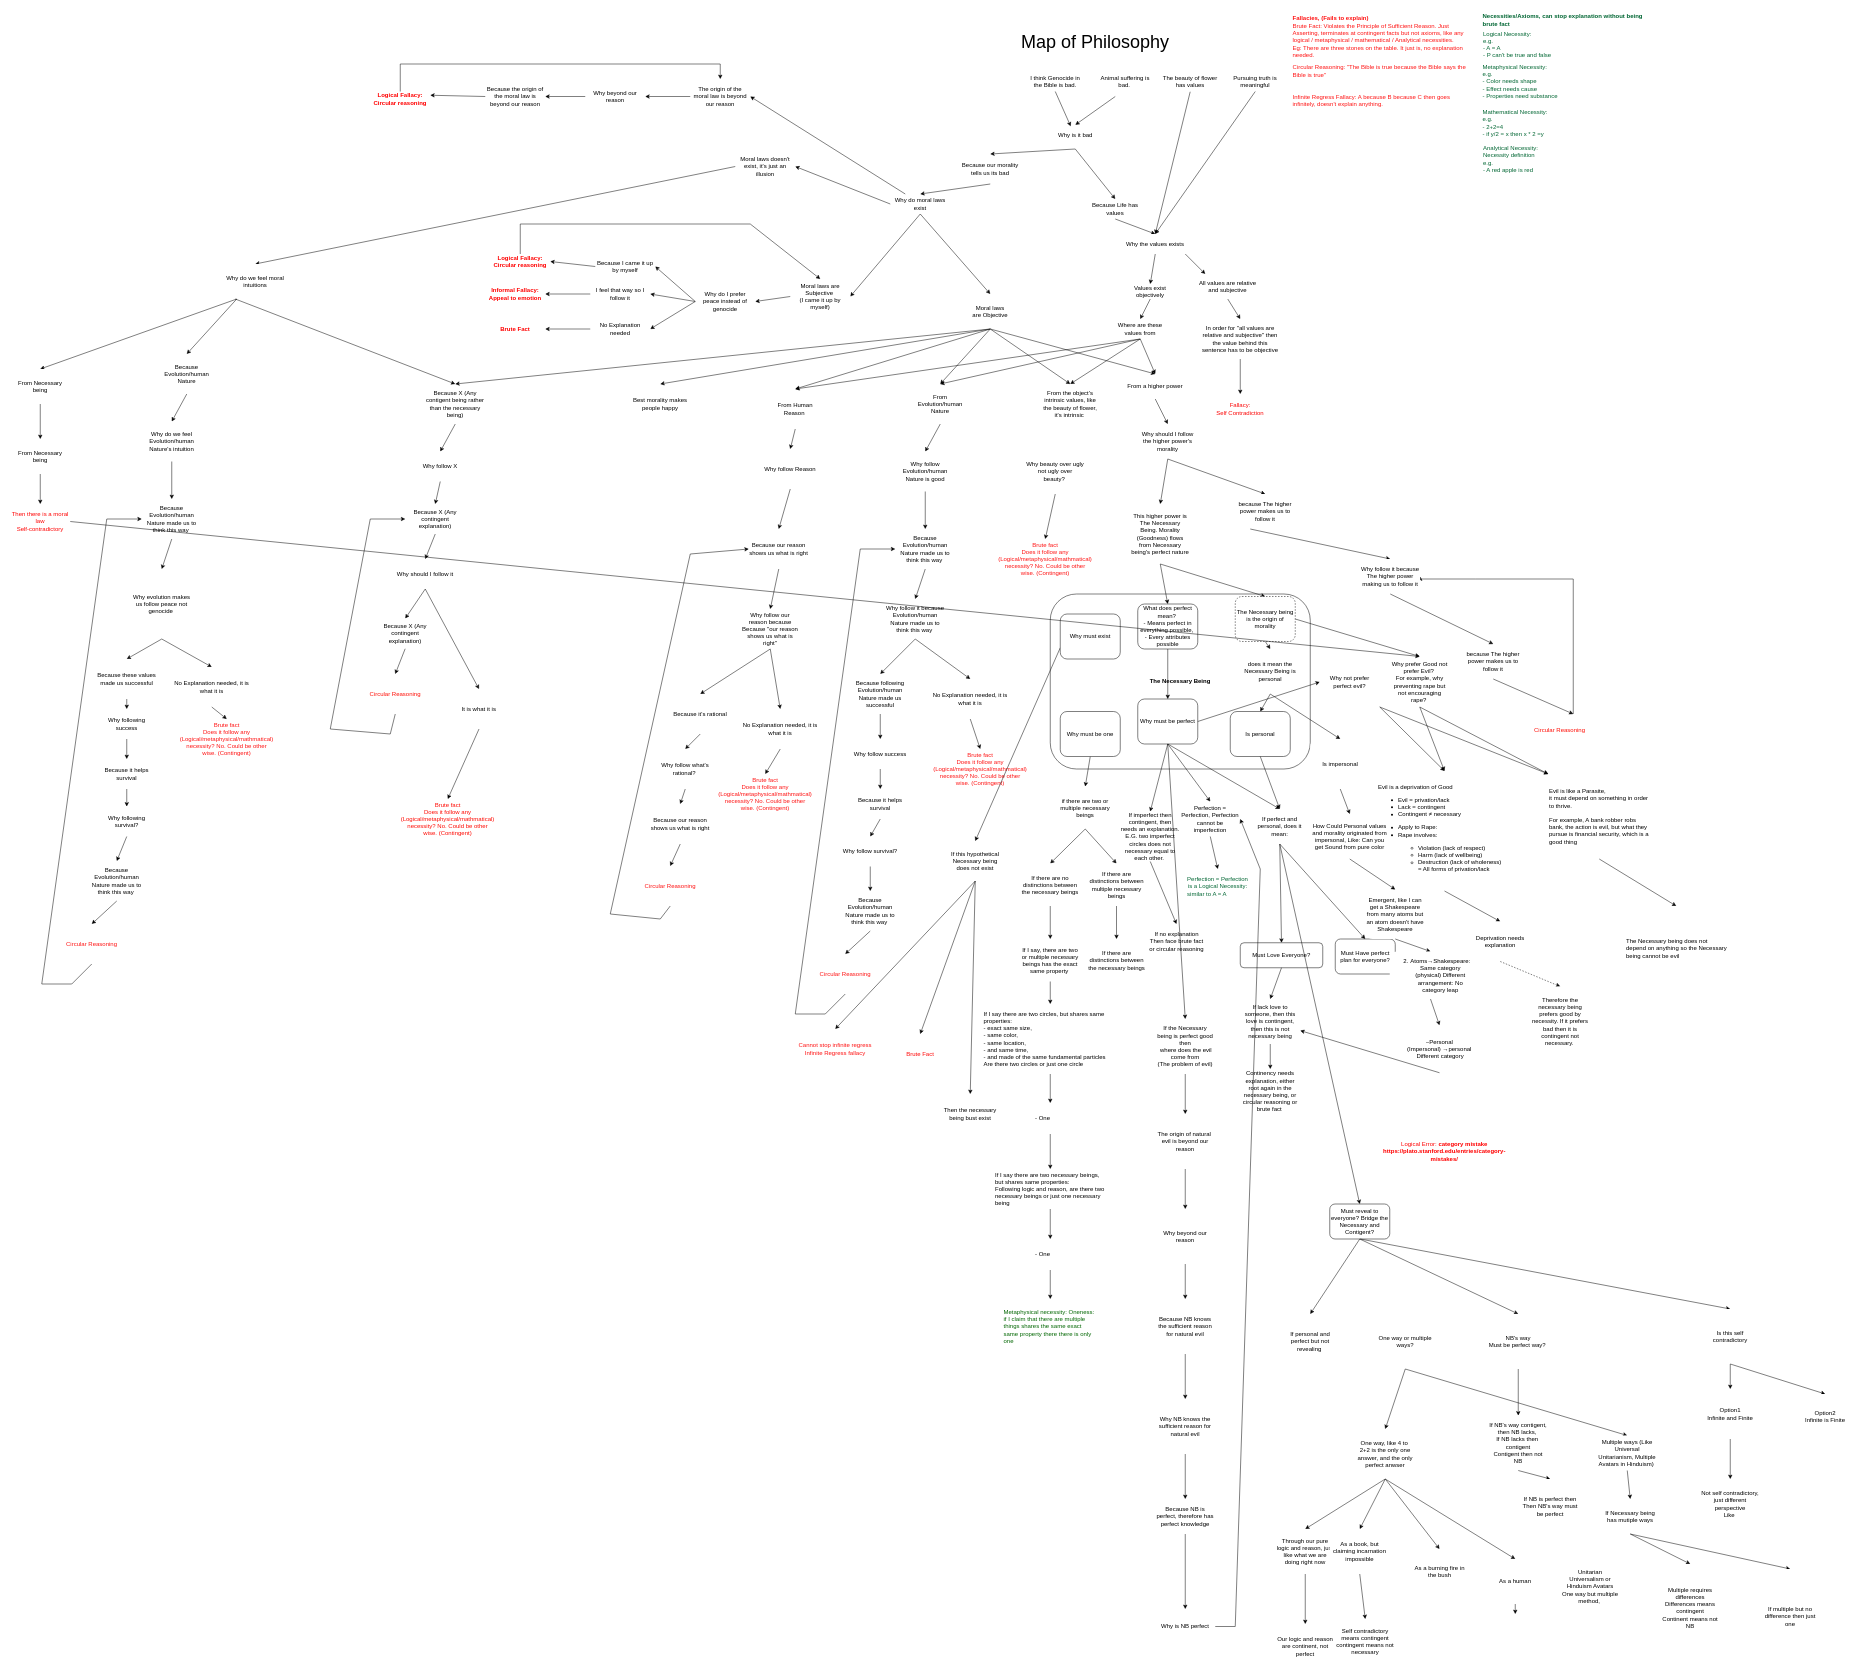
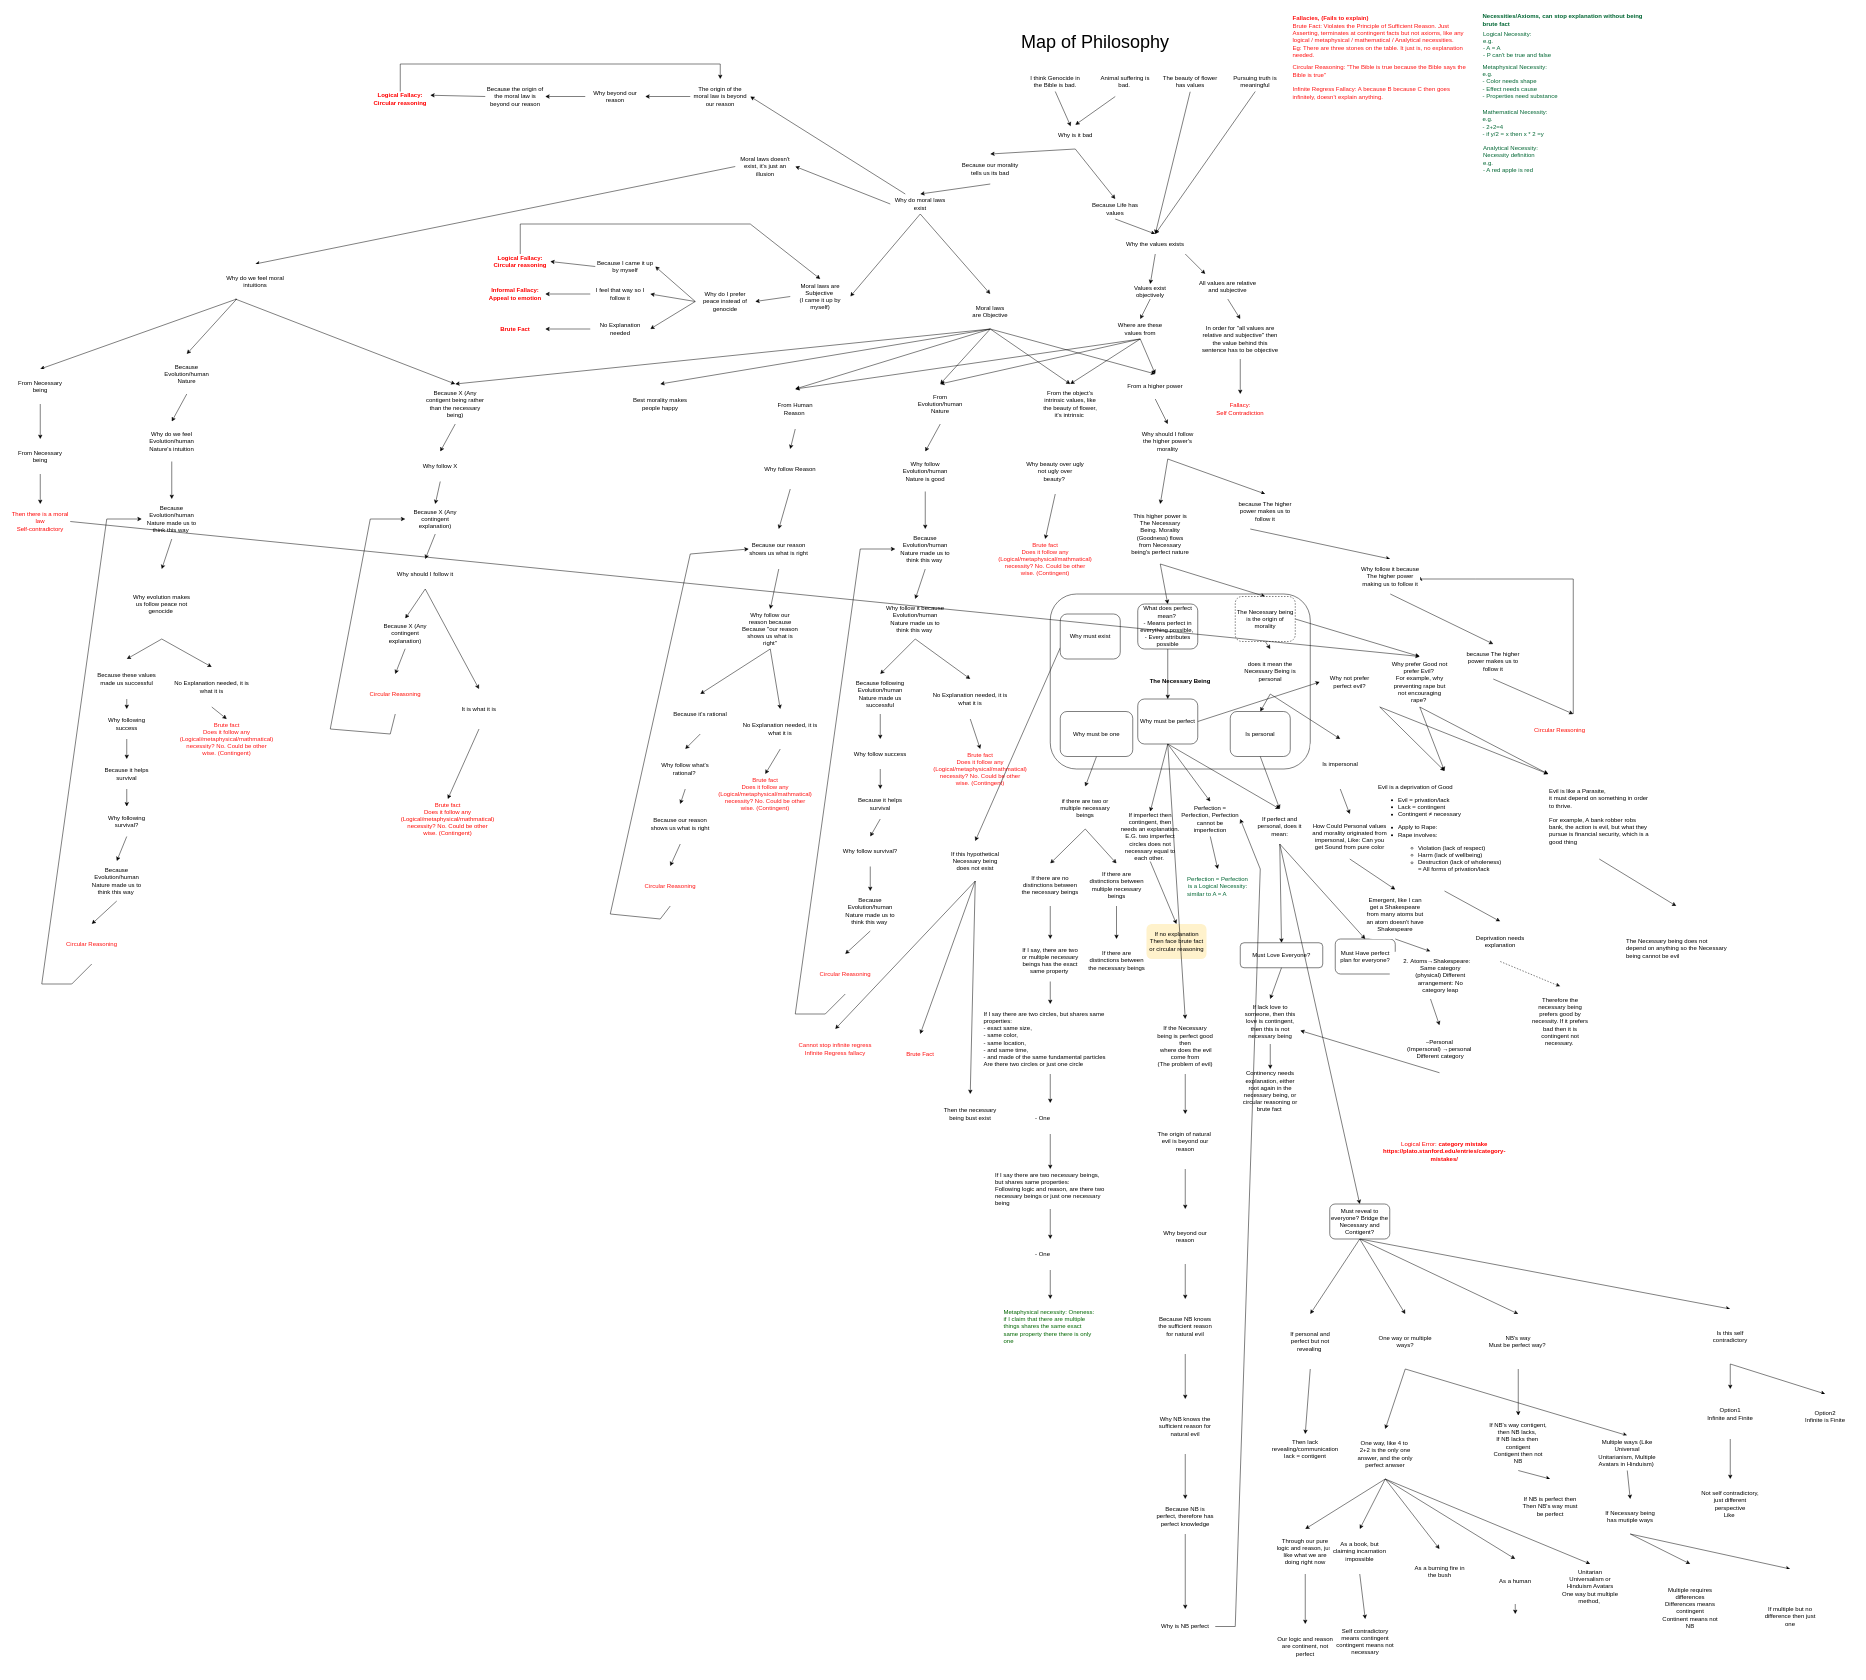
- <mxCell id="71" value="Infinite Regress Fallacy: A because B because C then goes infinitely, doesn't explain anything.&amp;nbsp;" style="text;html=1;align=left;verticalAlign=middle;whiteSpace=wrap;rounded=0;fontColor=#FF1212;" parent="1" vertex="1"><mxGeometry x="2583" y="179" width="350" height="42" as="geometry" /></mxCell>
+ <mxCell id="71" value="Infinite Regress Fallacy: A because B because C then goes infinitely, doesn't explain anything.&amp;nbsp;" style="text;html=1;align=left;verticalAlign=middle;whiteSpace=wrap;rounded=0;fontColor=#FF1212;" parent="1" vertex="1"><mxGeometry x="2583" y="164" width="350" height="42" as="geometry" /></mxCell>
- <mxCell id="151" value="Why must be one" style="rounded=1;whiteSpace=wrap;html=1;fontSize=12;glass=0;strokeWidth=1;shadow=0;strokeColor=default;" parent="1" vertex="1"><mxGeometry x="2120" y="1422" width="120" height="90" as="geometry" /></mxCell>
+ <mxCell id="151" value="Why must be one" style="rounded=1;whiteSpace=wrap;html=1;fontSize=12;glass=0;strokeWidth=1;shadow=0;strokeColor=default;" parent="1" vertex="1"><mxGeometry x="2120" y="1422" width="145" height="90" as="geometry" /></mxCell>
- <mxCell id="217" value="&lt;div&gt;If no explanation Then face brute fact or circular reasoning&lt;/div&gt;" style="rounded=1;whiteSpace=wrap;html=1;fontSize=12;glass=0;strokeWidth=1;shadow=0;strokeColor=none;" parent="1" vertex="1"><mxGeometry x="2292.5" y="1847" width="120" height="70" as="geometry" /></mxCell>
+ <mxCell id="217" value="&lt;div&gt;If no explanation Then face brute fact or circular reasoning&lt;/div&gt;" style="rounded=1;whiteSpace=wrap;html=1;fontSize=12;glass=0;strokeWidth=1;shadow=0;strokeColor=none;fillColor=#fff2cc;" parent="1" vertex="1"><mxGeometry x="2292.5" y="1847" width="120" height="70" as="geometry" /></mxCell>
+ <mxCell id="301" value="" style="endArrow=classic;html=1;rounded=0;exitX=0.5;exitY=1;exitDx=0;exitDy=0;entryX=0.5;entryY=0;entryDx=0;entryDy=0;" edge="1" parent="1" source="298" target="303"><mxGeometry width="50" height="50" relative="1" as="geometry"><mxPoint x="2790" y="2757" as="sourcePoint" /><mxPoint x="2839" y="2627" as="targetPoint" /></mxGeometry></mxCell>
+ <mxCell id="302" value="" style="endArrow=classic;html=1;rounded=0;exitX=0.5;exitY=1;exitDx=0;exitDy=0;entryX=0.5;entryY=0;entryDx=0;entryDy=0;" edge="1" parent="1" source="300" target="307"><mxGeometry width="50" height="50" relative="1" as="geometry"><mxPoint x="2770" y="2847" as="sourcePoint" /><mxPoint x="2660" y="2847" as="targetPoint" /></mxGeometry></mxCell>
+ <mxCell id="307" value="&lt;div&gt;Then lack revealing/communication&lt;/div&gt;&lt;div&gt;lack = contigent&lt;/div&gt;" style="rounded=1;whiteSpace=wrap;html=1;fontSize=12;glass=0;strokeWidth=1;shadow=0;strokeColor=none;" vertex="1" parent="1"><mxGeometry x="2550" y="2867" width="120" height="60" as="geometry" /></mxCell>
+ <mxCell id="327" value="" style="endArrow=classic;html=1;rounded=0;exitX=0.5;exitY=1;exitDx=0;exitDy=0;entryX=0.5;entryY=0;entryDx=0;entryDy=0;" edge="1" parent="1" source="306" target="328"><mxGeometry width="50" height="50" relative="1" as="geometry"><mxPoint x="2960" y="3107" as="sourcePoint" /><mxPoint x="3180" y="3207" as="targetPoint" /></mxGeometry></mxCell>
